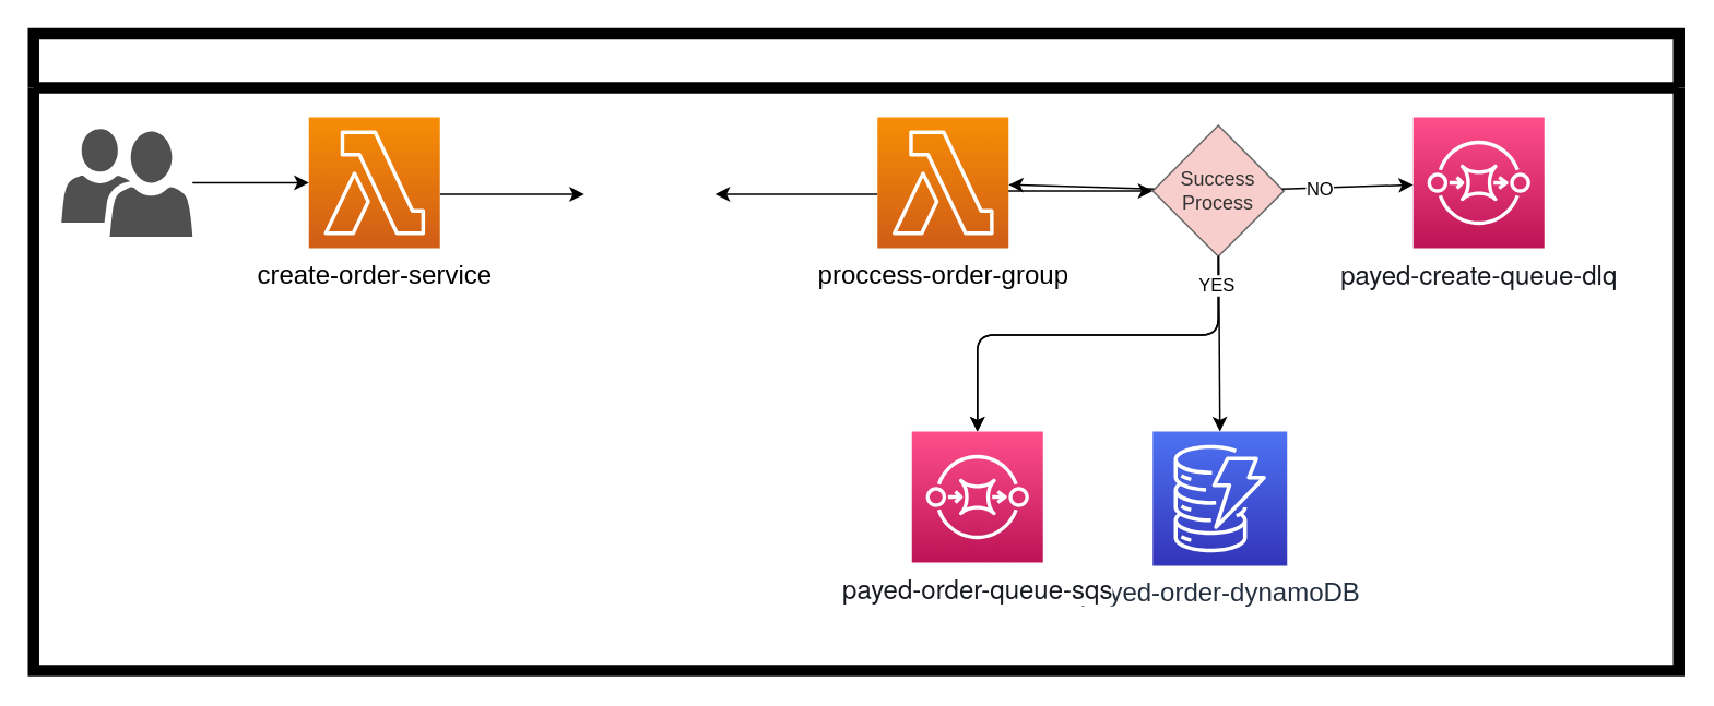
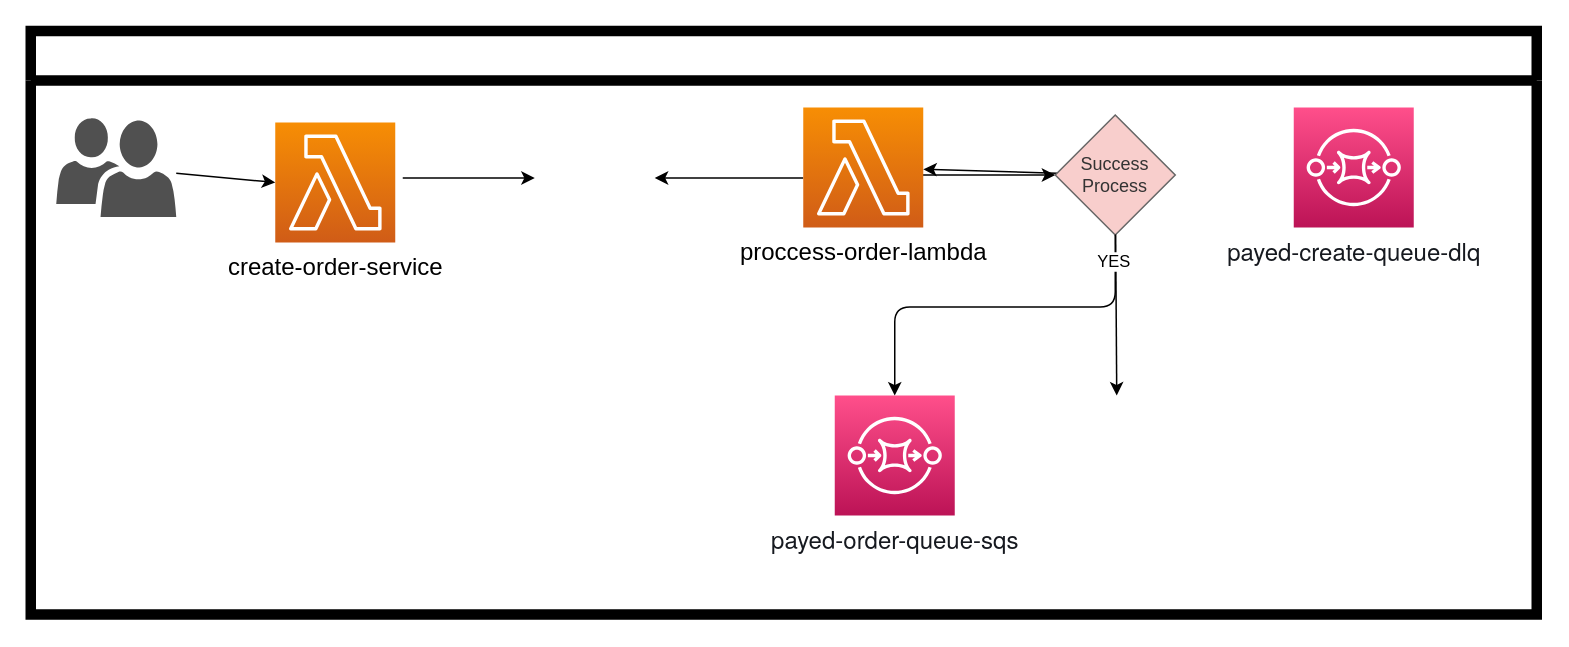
- <mxCell id="2" value="Process order group" style="swimlane;whiteSpace=wrap;html=1;labelBackgroundColor=none;strokeWidth=7;fontSize=16;fontColor=#FFFFFF;startSize=33;" parent="1" vertex="1"><mxGeometry x="20" y="20" width="1004" height="389" as="geometry" /></mxCell>
+ <mxCell id="2" value="Create order group" style="swimlane;whiteSpace=wrap;html=1;labelBackgroundColor=none;strokeWidth=7;fontSize=16;fontColor=#FFFFFF;startSize=33;" parent="1" vertex="1"><mxGeometry x="20" y="20" width="1004" height="389" as="geometry" /></mxCell>
- <mxCell id="5" value="&lt;font style=&quot;font-size: 16px;&quot; color=&quot;#000000&quot;&gt;&lt;span style=&quot;font-family: Helvetica; font-style: normal; font-variant-ligatures: normal; font-variant-caps: normal; font-weight: 400; letter-spacing: normal; orphans: 2; text-align: center; text-indent: 0px; text-transform: none; widows: 2; word-spacing: 0px; -webkit-text-stroke-width: 0px; text-decoration-thickness: initial; text-decoration-style: initial; text-decoration-color: initial; float: none; display: inline !important;&quot;&gt;create-order-service&lt;/span&gt;&lt;/font&gt;" style="sketch=0;points=[[0,0,0],[0.25,0,0],[0.5,0,0],[0.75,0,0],[1,0,0],[0,1,0],[0.25,1,0],[0.5,1,0],[0.75,1,0],[1,1,0],[0,0.25,0],[0,0.5,0],[0,0.75,0],[1,0.25,0],[1,0.5,0],[1,0.75,0]];outlineConnect=0;fontColor=#232F3E;gradientColor=#F78E04;gradientDirection=north;fillColor=#D05C17;strokeColor=#ffffff;dashed=0;verticalLabelPosition=bottom;verticalAlign=top;align=center;html=1;fontSize=12;fontStyle=0;aspect=fixed;shape=mxgraph.aws4.resourceIcon;resIcon=mxgraph.aws4.lambda;" parent="2" vertex="1"><mxGeometry x="168" y="51" width="80" height="80" as="geometry" /></mxCell>
+ <mxCell id="5" value="&lt;font style=&quot;font-size: 16px;&quot; color=&quot;#000000&quot;&gt;&lt;span style=&quot;font-family: Helvetica; font-style: normal; font-variant-ligatures: normal; font-variant-caps: normal; font-weight: 400; letter-spacing: normal; orphans: 2; text-align: center; text-indent: 0px; text-transform: none; widows: 2; word-spacing: 0px; -webkit-text-stroke-width: 0px; text-decoration-thickness: initial; text-decoration-style: initial; text-decoration-color: initial; float: none; display: inline !important;&quot;&gt;create-order-service&lt;/span&gt;&lt;/font&gt;" style="sketch=0;points=[[0,0,0],[0.25,0,0],[0.5,0,0],[0.75,0,0],[1,0,0],[0,1,0],[0.25,1,0],[0.5,1,0],[0.75,1,0],[1,1,0],[0,0.25,0],[0,0.5,0],[0,0.75,0],[1,0.25,0],[1,0.5,0],[1,0.75,0]];outlineConnect=0;fontColor=#232F3E;gradientColor=#F78E04;gradientDirection=north;fillColor=#D05C17;strokeColor=#ffffff;dashed=0;verticalLabelPosition=bottom;verticalAlign=top;align=center;html=1;fontSize=12;fontStyle=0;aspect=fixed;shape=mxgraph.aws4.resourceIcon;resIcon=mxgraph.aws4.lambda;" parent="2" vertex="1"><mxGeometry x="163" y="61" width="80" height="80" as="geometry" /></mxCell>
- <mxCell id="16" style="edgeStyle=none;html=1;strokeColor=#000000;" edge="1" parent="2" source="13" target="15"><mxGeometry relative="1" as="geometry"><mxPoint x="872" y="91" as="targetPoint" /></mxGeometry></mxCell>
- <mxCell id="17" value="NO" style="edgeLabel;html=1;align=center;verticalAlign=middle;resizable=0;points=[];" vertex="1" connectable="0" parent="16"><mxGeometry x="-0.421" relative="1" as="geometry"><mxPoint as="offset" /></mxGeometry></mxCell>
- <mxCell id="9" value="&lt;font style=&quot;font-size: 16px;&quot; color=&quot;#000000&quot;&gt;&lt;span style=&quot;font-family: Helvetica; font-style: normal; font-variant-ligatures: normal; font-variant-caps: normal; font-weight: 400; letter-spacing: normal; orphans: 2; text-align: center; text-indent: 0px; text-transform: none; widows: 2; word-spacing: 0px; -webkit-text-stroke-width: 0px; text-decoration-thickness: initial; text-decoration-style: initial; text-decoration-color: initial; float: none; display: inline !important;&quot;&gt;proccess-order-group&lt;/span&gt;&lt;/font&gt;" style="sketch=0;points=[[0,0,0],[0.25,0,0],[0.5,0,0],[0.75,0,0],[1,0,0],[0,1,0],[0.25,1,0],[0.5,1,0],[0.75,1,0],[1,1,0],[0,0.25,0],[0,0.5,0],[0,0.75,0],[1,0.25,0],[1,0.5,0],[1,0.75,0]];outlineConnect=0;fontColor=#232F3E;gradientColor=#F78E04;gradientDirection=north;fillColor=#D05C17;strokeColor=#ffffff;dashed=0;verticalLabelPosition=bottom;verticalAlign=top;align=center;html=1;fontSize=12;fontStyle=0;aspect=fixed;shape=mxgraph.aws4.resourceIcon;resIcon=mxgraph.aws4.lambda;" parent="2" vertex="1"><mxGeometry x="515" y="51" width="80" height="80" as="geometry" /></mxCell>
+ <mxCell id="9" value="&lt;font style=&quot;font-size: 16px;&quot; color=&quot;#000000&quot;&gt;&lt;span style=&quot;font-family: Helvetica; font-style: normal; font-variant-ligatures: normal; font-variant-caps: normal; font-weight: 400; letter-spacing: normal; orphans: 2; text-align: center; text-indent: 0px; text-transform: none; widows: 2; word-spacing: 0px; -webkit-text-stroke-width: 0px; text-decoration-thickness: initial; text-decoration-style: initial; text-decoration-color: initial; float: none; display: inline !important;&quot;&gt;proccess-order-lambda&lt;/span&gt;&lt;/font&gt;" style="sketch=0;points=[[0,0,0],[0.25,0,0],[0.5,0,0],[0.75,0,0],[1,0,0],[0,1,0],[0.25,1,0],[0.5,1,0],[0.75,1,0],[1,1,0],[0,0.25,0],[0,0.5,0],[0,0.75,0],[1,0.25,0],[1,0.5,0],[1,0.75,0]];outlineConnect=0;fontColor=#232F3E;gradientColor=#F78E04;gradientDirection=north;fillColor=#D05C17;strokeColor=#ffffff;dashed=0;verticalLabelPosition=bottom;verticalAlign=top;align=center;html=1;fontSize=12;fontStyle=0;aspect=fixed;shape=mxgraph.aws4.resourceIcon;resIcon=mxgraph.aws4.lambda;" parent="2" vertex="1"><mxGeometry x="515" y="51" width="80" height="80" as="geometry" /></mxCell>
- <mxCell id="12" style="edgeStyle=orthogonalEdgeStyle;html=1;entryX=0.5;entryY=0;entryDx=0;entryDy=0;entryPerimeter=0;" edge="1" parent="2" source="13" target="14"><mxGeometry relative="1" as="geometry"><Array as="points"><mxPoint x="723" y="184" /><mxPoint x="576" y="184" /></Array></mxGeometry></mxCell>
- <mxCell id="10" value="&lt;font style=&quot;font-size: 16px;&quot;&gt;payed-order-dynamoDB&lt;/font&gt;" style="sketch=0;points=[[0,0,0],[0.25,0,0],[0.5,0,0],[0.75,0,0],[1,0,0],[0,1,0],[0.25,1,0],[0.5,1,0],[0.75,1,0],[1,1,0],[0,0.25,0],[0,0.5,0],[0,0.75,0],[1,0.25,0],[1,0.5,0],[1,0.75,0]];outlineConnect=0;fontColor=#232F3E;gradientColor=#4D72F3;gradientDirection=north;fillColor=#3334B9;strokeColor=#ffffff;dashed=0;verticalLabelPosition=bottom;verticalAlign=top;align=center;html=1;fontSize=12;fontStyle=0;aspect=fixed;shape=mxgraph.aws4.resourceIcon;resIcon=mxgraph.aws4.dynamodb;labelBackgroundColor=none;" parent="2" vertex="1"><mxGeometry x="683" y="243" width="82" height="82" as="geometry" /></mxCell>
